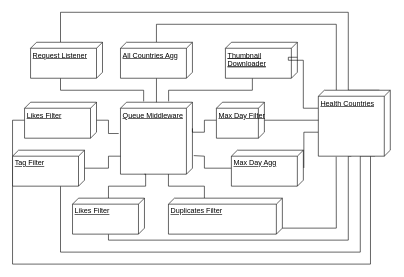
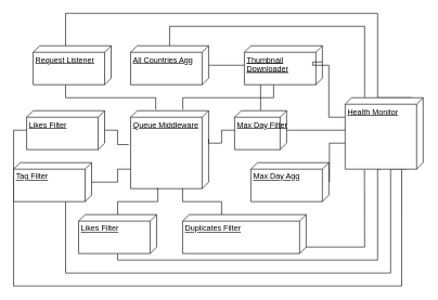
- <mxCell id="3" style="edgeStyle=orthogonalEdgeStyle;rounded=0;orthogonalLoop=1;jettySize=auto;html=1;endArrow=none;endFill=0;" parent="1" source="5" target="2" edge="1"><mxGeometry relative="1" as="geometry" /></mxCell>
+ <mxCell id="3" style="edgeStyle=orthogonalEdgeStyle;rounded=0;orthogonalLoop=1;jettySize=auto;html=1;endArrow=none;endFill=0;" parent="1" source="5" target="22" edge="1"><mxGeometry relative="1" as="geometry" /></mxCell>
- <mxCell id="29" value="Health Countries" style="verticalAlign=top;align=left;spacingTop=8;spacingLeft=2;spacingRight=12;shape=cube;size=10;direction=south;fontStyle=4;html=1;" vertex="1" parent="1"><mxGeometry x="530.04" y="150" width="120" height="110" as="geometry" /></mxCell>
+ <mxCell id="29" value="Health Monitor" style="verticalAlign=top;align=left;spacingTop=8;spacingLeft=2;spacingRight=12;shape=cube;size=10;direction=south;fontStyle=4;html=1;" vertex="1" parent="1"><mxGeometry x="530.04" y="150" width="120" height="110" as="geometry" /></mxCell>
- <mxCell id="23" style="edgeStyle=orthogonalEdgeStyle;rounded=0;orthogonalLoop=1;jettySize=auto;html=1;entryX=0.742;entryY=-0.018;entryDx=0;entryDy=0;entryPerimeter=0;endArrow=none;endFill=0;" edge="1" parent="1" source="24" target="2"><mxGeometry relative="1" as="geometry"><Array as="points"><mxPoint x="340.04" y="280" /><mxPoint x="340.04" y="260" /><mxPoint x="322.04" y="260" /></Array></mxGeometry></mxCell>
